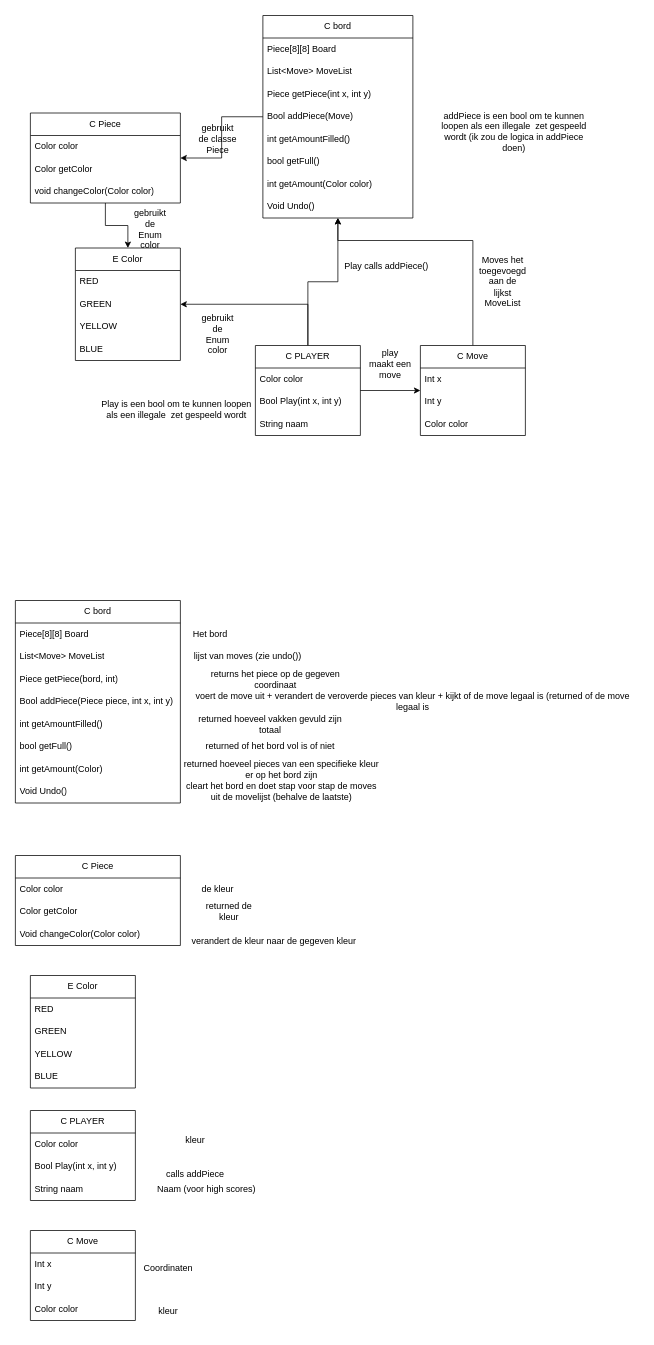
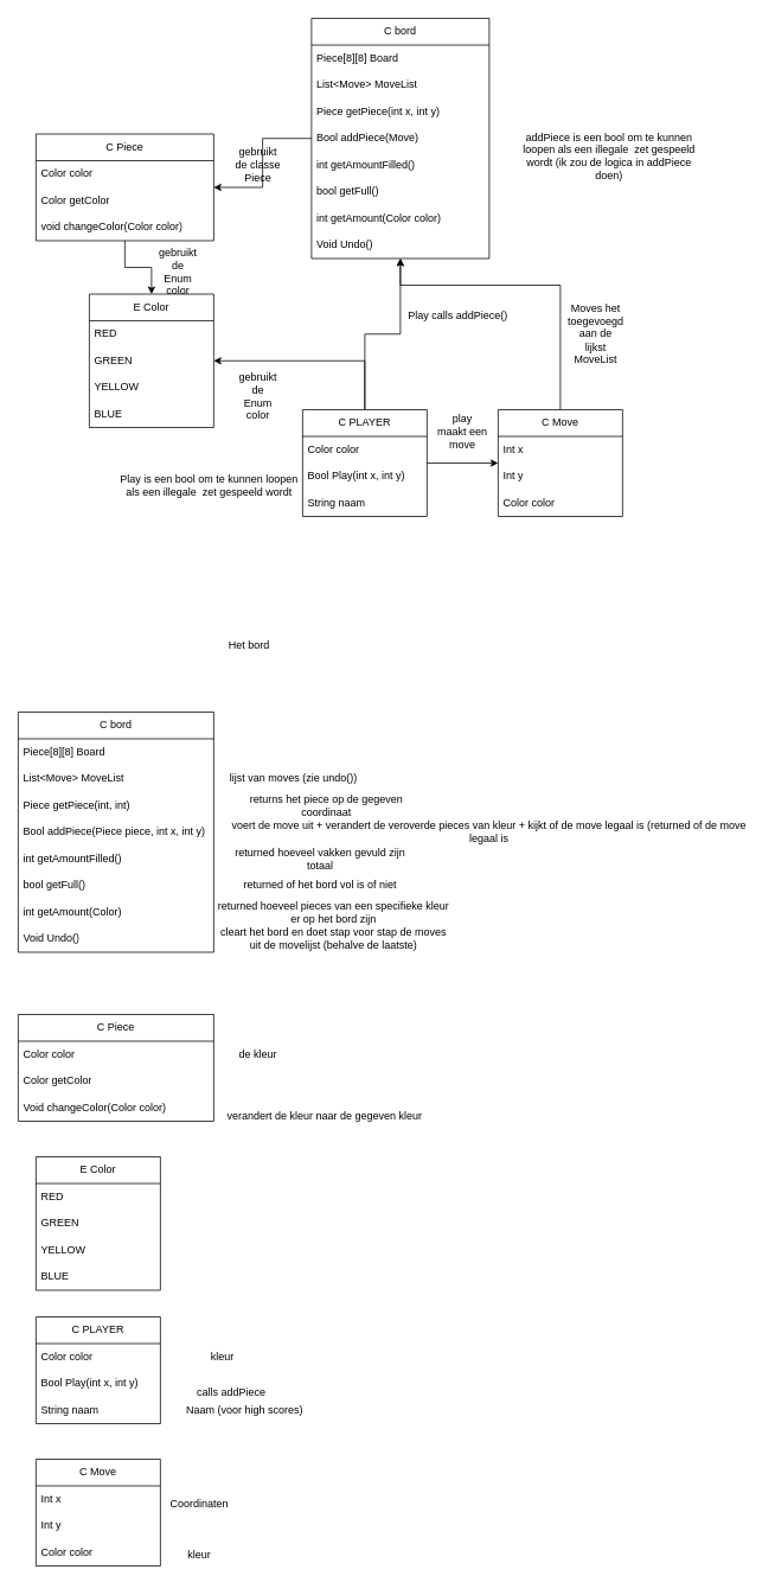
- <mxCell id="51" value="Het bord" style="text;html=1;align=center;verticalAlign=middle;whiteSpace=wrap;rounded=0;" vertex="1" parent="1"><mxGeometry x="250" y="830" width="60" height="30" as="geometry" /></mxCell>
+ <mxCell id="51" value="Het bord" style="text;html=1;align=center;verticalAlign=middle;whiteSpace=wrap;rounded=0;" vertex="1" parent="1"><mxGeometry x="250" y="710" width="60" height="30" as="geometry" /></mxCell>
- <mxCell id="45" value="Piece getPiece(bord, int)" style="text;strokeColor=none;fillColor=none;align=left;verticalAlign=middle;spacingLeft=4;spacingRight=4;overflow=hidden;points=[[0,0.5],[1,0.5]];portConstraint=eastwest;rotatable=0;whiteSpace=wrap;html=1;" vertex="1" parent="42"><mxGeometry y="90" width="220" height="30" as="geometry" /></mxCell>
+ <mxCell id="45" value="Piece getPiece(int, int)" style="text;strokeColor=none;fillColor=none;align=left;verticalAlign=middle;spacingLeft=4;spacingRight=4;overflow=hidden;points=[[0,0.5],[1,0.5]];portConstraint=eastwest;rotatable=0;whiteSpace=wrap;html=1;" vertex="1" parent="42"><mxGeometry y="90" width="220" height="30" as="geometry" /></mxCell>
- <mxCell id="64" value="returned de kleur" style="text;html=1;align=center;verticalAlign=middle;whiteSpace=wrap;rounded=0;" vertex="1" parent="1"><mxGeometry x="260" y="1200" width="90" height="30" as="geometry" /></mxCell>
- <mxCell id="75" value="kleur" style="text;html=1;align=center;verticalAlign=middle;whiteSpace=wrap;rounded=0;" vertex="1" parent="1"><mxGeometry x="210" y="1505" width="100" height="30" as="geometry" /></mxCell>
+ <mxCell id="75" value="kleur" style="text;html=1;align=center;verticalAlign=middle;whiteSpace=wrap;rounded=0;" vertex="1" parent="1"><mxGeometry x="200" y="1510" width="100" height="30" as="geometry" /></mxCell>
